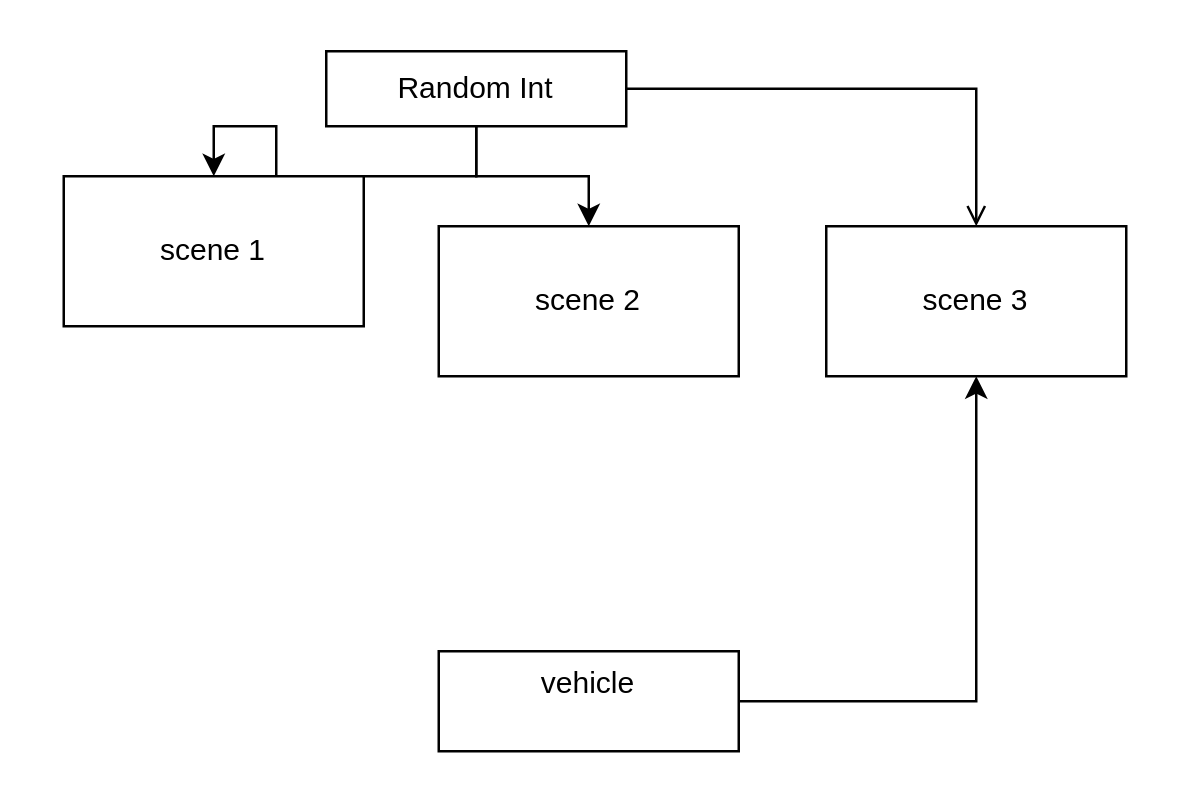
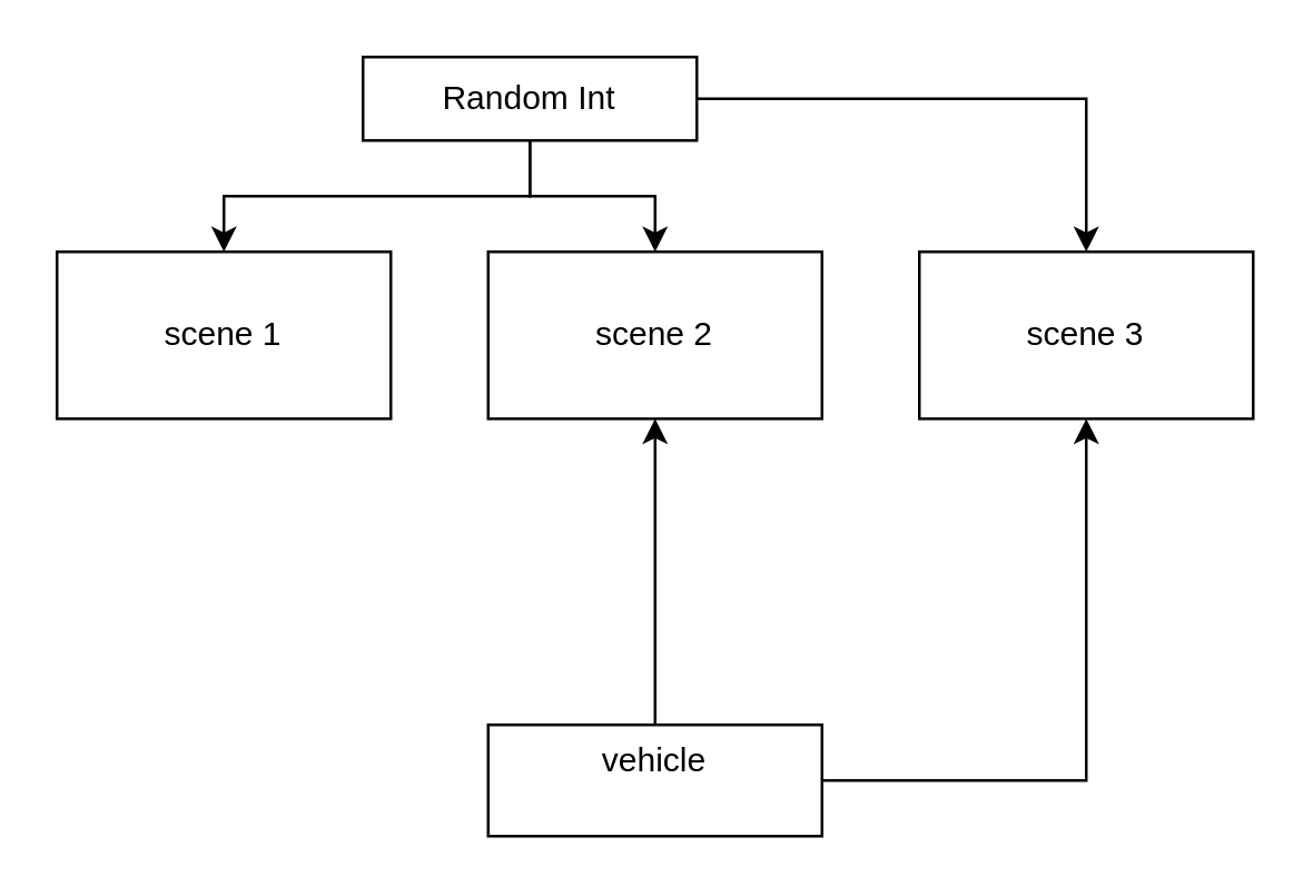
- <mxCell id="4" style="edgeStyle=orthogonalEdgeStyle;rounded=0;orthogonalLoop=1;jettySize=auto;html=1;entryX=0.5;entryY=0;entryDx=0;entryDy=0;endArrow=open;" edge="1" parent="1" source="5" target="7"><mxGeometry relative="1" as="geometry" /></mxCell>
+ <mxCell id="4" style="edgeStyle=orthogonalEdgeStyle;rounded=0;orthogonalLoop=1;jettySize=auto;html=1;entryX=0.5;entryY=0;entryDx=0;entryDy=0;" edge="1" parent="1" source="5" target="7"><mxGeometry relative="1" as="geometry" /></mxCell>
- <mxCell id="6" value="scene 1" style="whiteSpace=wrap;html=1;" vertex="1" parent="1"><mxGeometry x="25" y="70" width="120" height="60" as="geometry" /></mxCell>
+ <mxCell id="6" value="scene 1" style="whiteSpace=wrap;html=1;" vertex="1" parent="1"><mxGeometry x="20" y="90" width="120" height="60" as="geometry" /></mxCell>
+ <mxCell id="9" style="edgeStyle=orthogonalEdgeStyle;rounded=0;orthogonalLoop=1;jettySize=auto;html=1;entryX=0.5;entryY=1;entryDx=0;entryDy=0;" edge="1" parent="1" source="11" target="8"><mxGeometry relative="1" as="geometry" /></mxCell>
